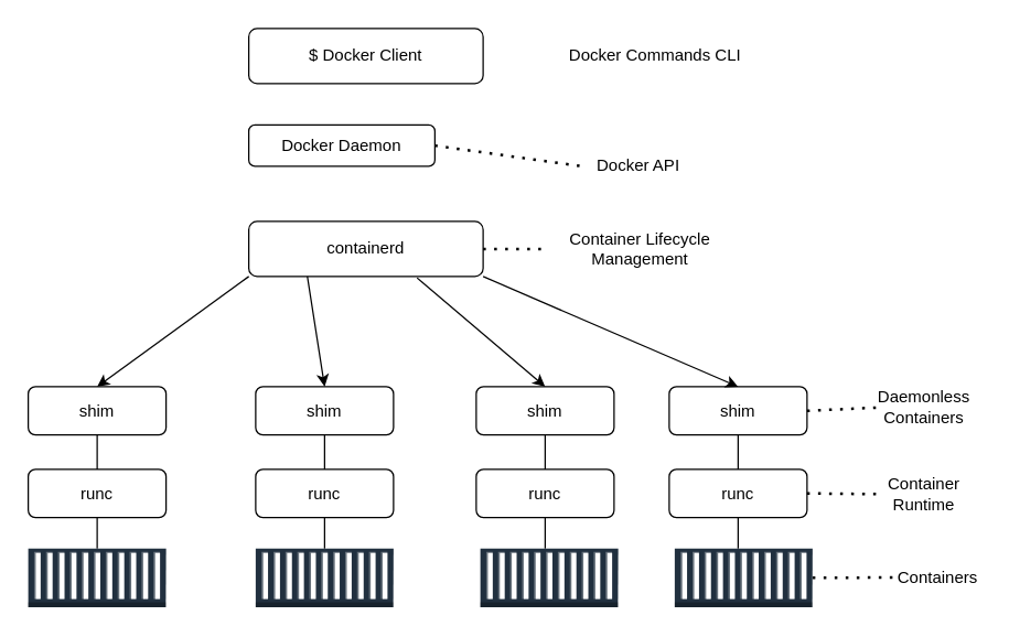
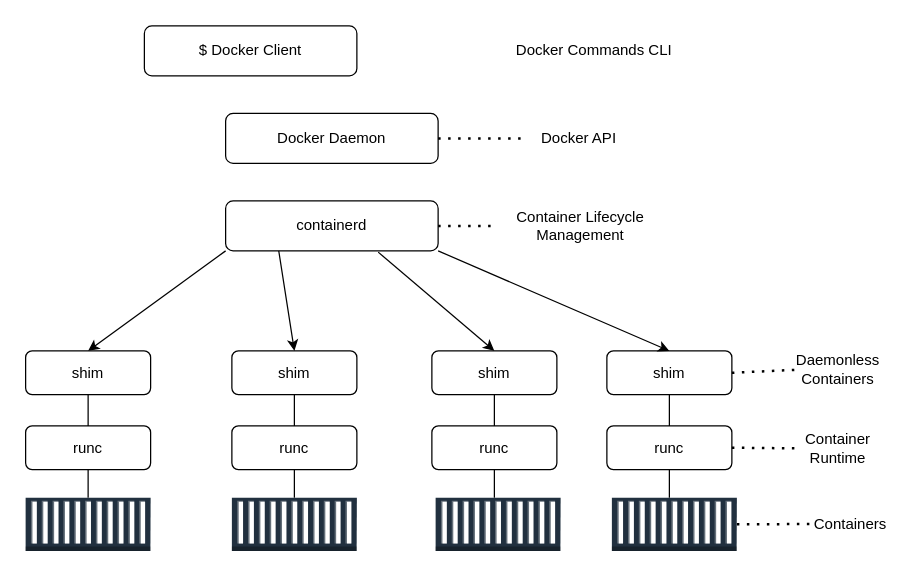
- <mxCell id="2" value="$ Docker Client" style="rounded=1;whiteSpace=wrap;html=1;" parent="1" vertex="1"><mxGeometry x="180" y="20" width="170" height="40" as="geometry" /></mxCell>
+ <mxCell id="2" value="$ Docker Client" style="rounded=1;whiteSpace=wrap;html=1;" parent="1" vertex="1"><mxGeometry x="115" y="20" width="170" height="40" as="geometry" /></mxCell>
- <mxCell id="3" value="Docker Daemon" style="rounded=1;whiteSpace=wrap;html=1;" parent="1" vertex="1"><mxGeometry x="180" y="90" width="135" height="30" as="geometry" /></mxCell>
+ <mxCell id="3" value="Docker Daemon" style="rounded=1;whiteSpace=wrap;html=1;" parent="1" vertex="1"><mxGeometry x="180" y="90" width="170" height="40" as="geometry" /></mxCell>
- <mxCell id="25" value="Docker API&amp;nbsp;" style="text;html=1;align=center;verticalAlign=middle;whiteSpace=wrap;rounded=0;" parent="1" vertex="1"><mxGeometry x="421.5" y="105" width="85" height="30" as="geometry" /></mxCell>
+ <mxCell id="25" value="Docker API&amp;nbsp;" style="text;html=1;align=center;verticalAlign=middle;whiteSpace=wrap;rounded=0;" parent="1" vertex="1"><mxGeometry x="421.5" y="95" width="85" height="30" as="geometry" /></mxCell>
